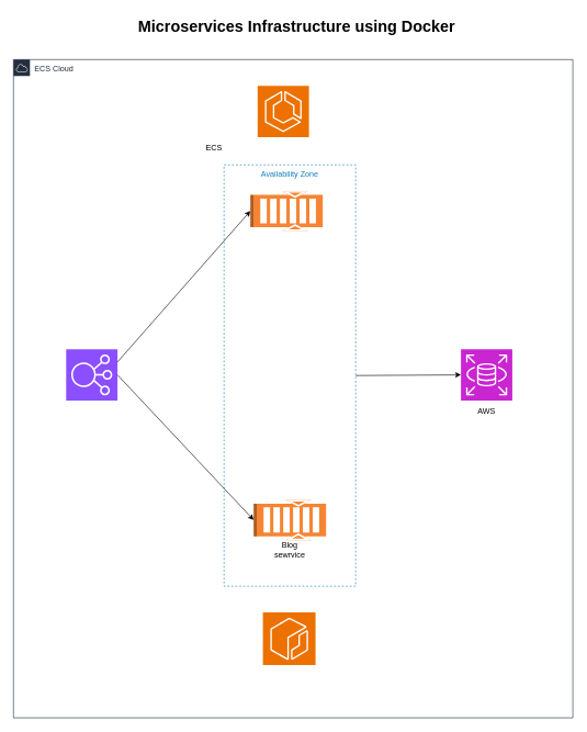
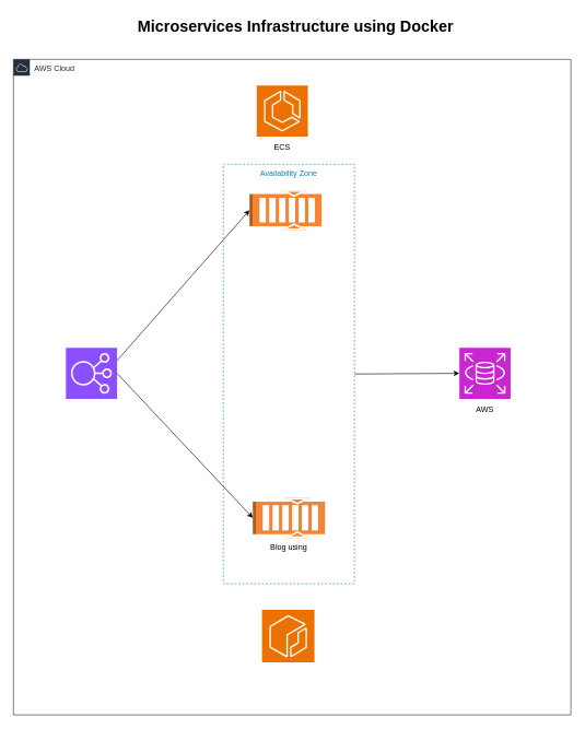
- <mxCell id="11" value="ECS Cloud" style="points=[[0,0],[0.25,0],[0.5,0],[0.75,0],[1,0],[1,0.25],[1,0.5],[1,0.75],[1,1],[0.75,1],[0.5,1],[0.25,1],[0,1],[0,0.75],[0,0.5],[0,0.25]];outlineConnect=0;gradientColor=none;html=1;whiteSpace=wrap;fontSize=12;fontStyle=0;container=1;pointerEvents=0;collapsible=0;recursiveResize=0;shape=mxgraph.aws4.group;grIcon=mxgraph.aws4.group_aws_cloud;strokeColor=#232F3E;fillColor=none;verticalAlign=top;align=left;spacingLeft=30;fontColor=#232F3E;dashed=0;" parent="1" vertex="1"><mxGeometry width="850" height="1000" as="geometry" x="20" y="90" /></mxCell>
+ <mxCell id="11" value="AWS Cloud" style="points=[[0,0],[0.25,0],[0.5,0],[0.75,0],[1,0],[1,0.25],[1,0.5],[1,0.75],[1,1],[0.75,1],[0.5,1],[0.25,1],[0,1],[0,0.75],[0,0.5],[0,0.25]];outlineConnect=0;gradientColor=none;html=1;whiteSpace=wrap;fontSize=12;fontStyle=0;container=1;pointerEvents=0;collapsible=0;recursiveResize=0;shape=mxgraph.aws4.group;grIcon=mxgraph.aws4.group_aws_cloud;strokeColor=#232F3E;fillColor=none;verticalAlign=top;align=left;spacingLeft=30;fontColor=#232F3E;dashed=0;" parent="1" vertex="1"><mxGeometry width="850" height="1000" as="geometry" x="20" y="90" /></mxCell>
- <mxCell id="14" value="ECS" style="text;html=1;align=center;verticalAlign=middle;whiteSpace=wrap;rounded=0;" parent="11" vertex="1"><mxGeometry x="275" y="120" width="60" height="30" as="geometry" /></mxCell>
+ <mxCell id="14" value="ECS" style="text;html=1;align=center;verticalAlign=middle;whiteSpace=wrap;rounded=0;" parent="11" vertex="1"><mxGeometry x="380" y="120" width="60" height="30" as="geometry" /></mxCell>
- <mxCell id="8" value="Blog sewrvice" style="text;html=1;align=center;verticalAlign=middle;whiteSpace=wrap;rounded=0;" parent="1" vertex="1"><mxGeometry x="410" y="820" width="60" height="30" as="geometry" /></mxCell>
+ <mxCell id="8" value="Blog using" style="text;html=1;align=center;verticalAlign=middle;whiteSpace=wrap;rounded=0;" parent="1" vertex="1"><mxGeometry x="410" y="820" width="60" height="30" as="geometry" /></mxCell>
